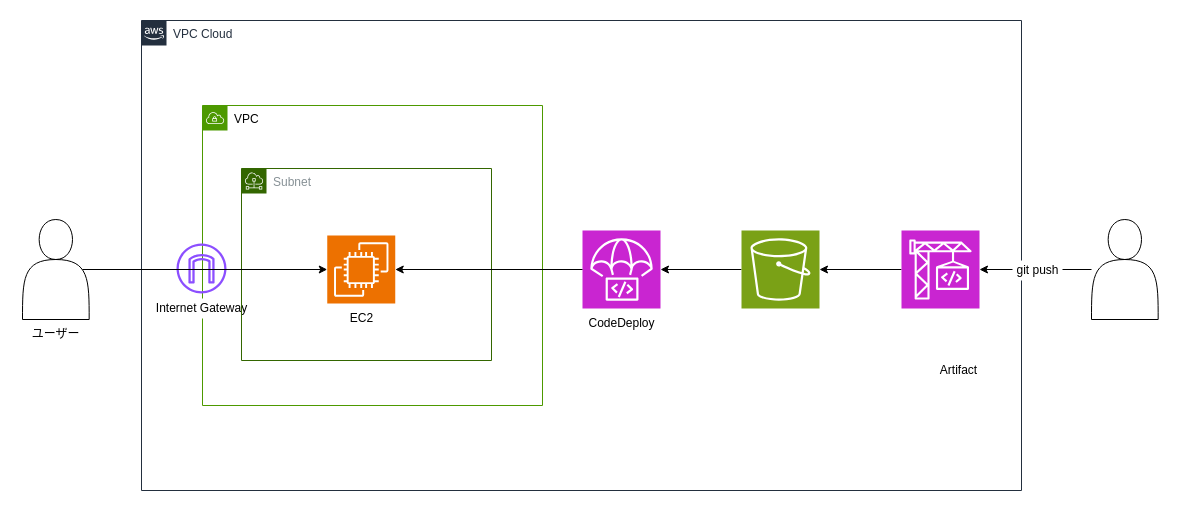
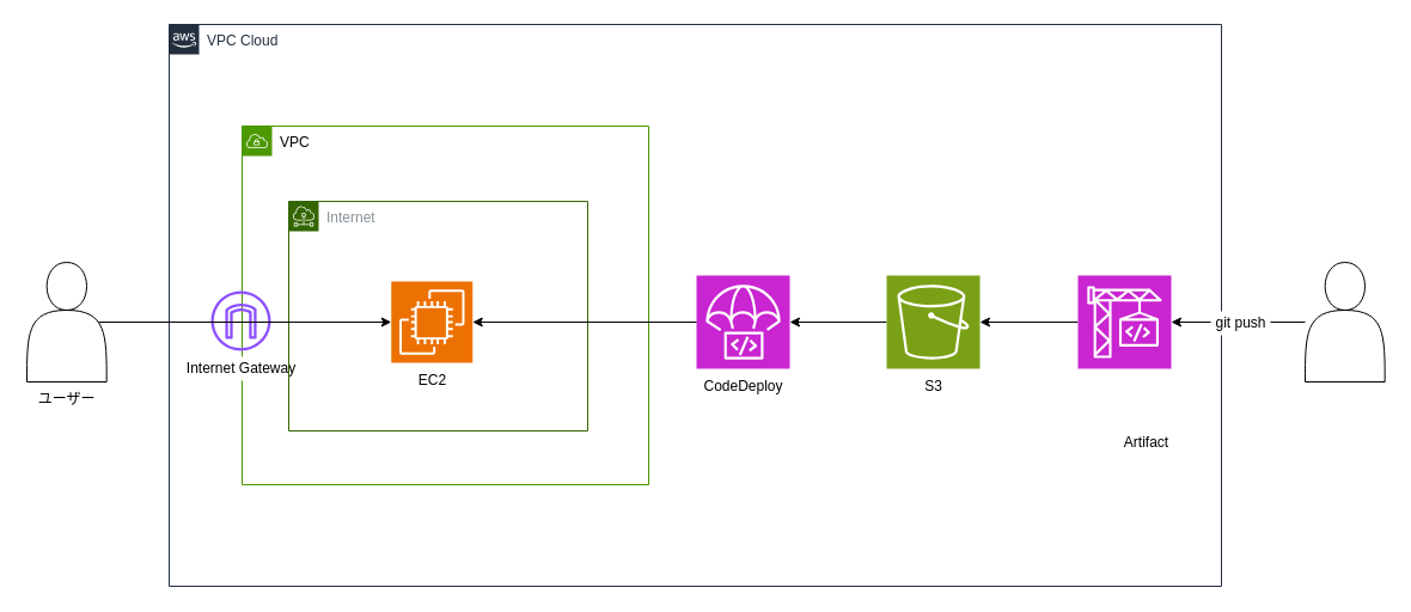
- <mxCell id="16" value="Subnet" style="sketch=0;outlineConnect=0;gradientColor=none;html=1;whiteSpace=wrap;fontSize=12;fontStyle=0;shape=mxgraph.aws4.group;grIcon=mxgraph.aws4.group_subnet;strokeColor=#336600;fillColor=none;verticalAlign=top;align=left;spacingLeft=30;fontColor=#879196;dashed=0;" parent="1" vertex="1"><mxGeometry x="241" y="168" width="250" height="192" as="geometry" /></mxCell>
+ <mxCell id="16" value="Internet" style="sketch=0;outlineConnect=0;gradientColor=none;html=1;whiteSpace=wrap;fontSize=12;fontStyle=0;shape=mxgraph.aws4.group;grIcon=mxgraph.aws4.group_subnet;strokeColor=#336600;fillColor=none;verticalAlign=top;align=left;spacingLeft=30;fontColor=#879196;dashed=0;" parent="1" vertex="1"><mxGeometry x="241" y="168" width="250" height="192" as="geometry" /></mxCell>
+ <mxCell id="9" value="S3" style="text;html=1;align=center;verticalAlign=middle;resizable=0;points=[];autosize=1;strokeColor=none;fillColor=none;" parent="7" vertex="1"><mxGeometry x="19" y="78" width="40" height="30" as="geometry" /></mxCell>
